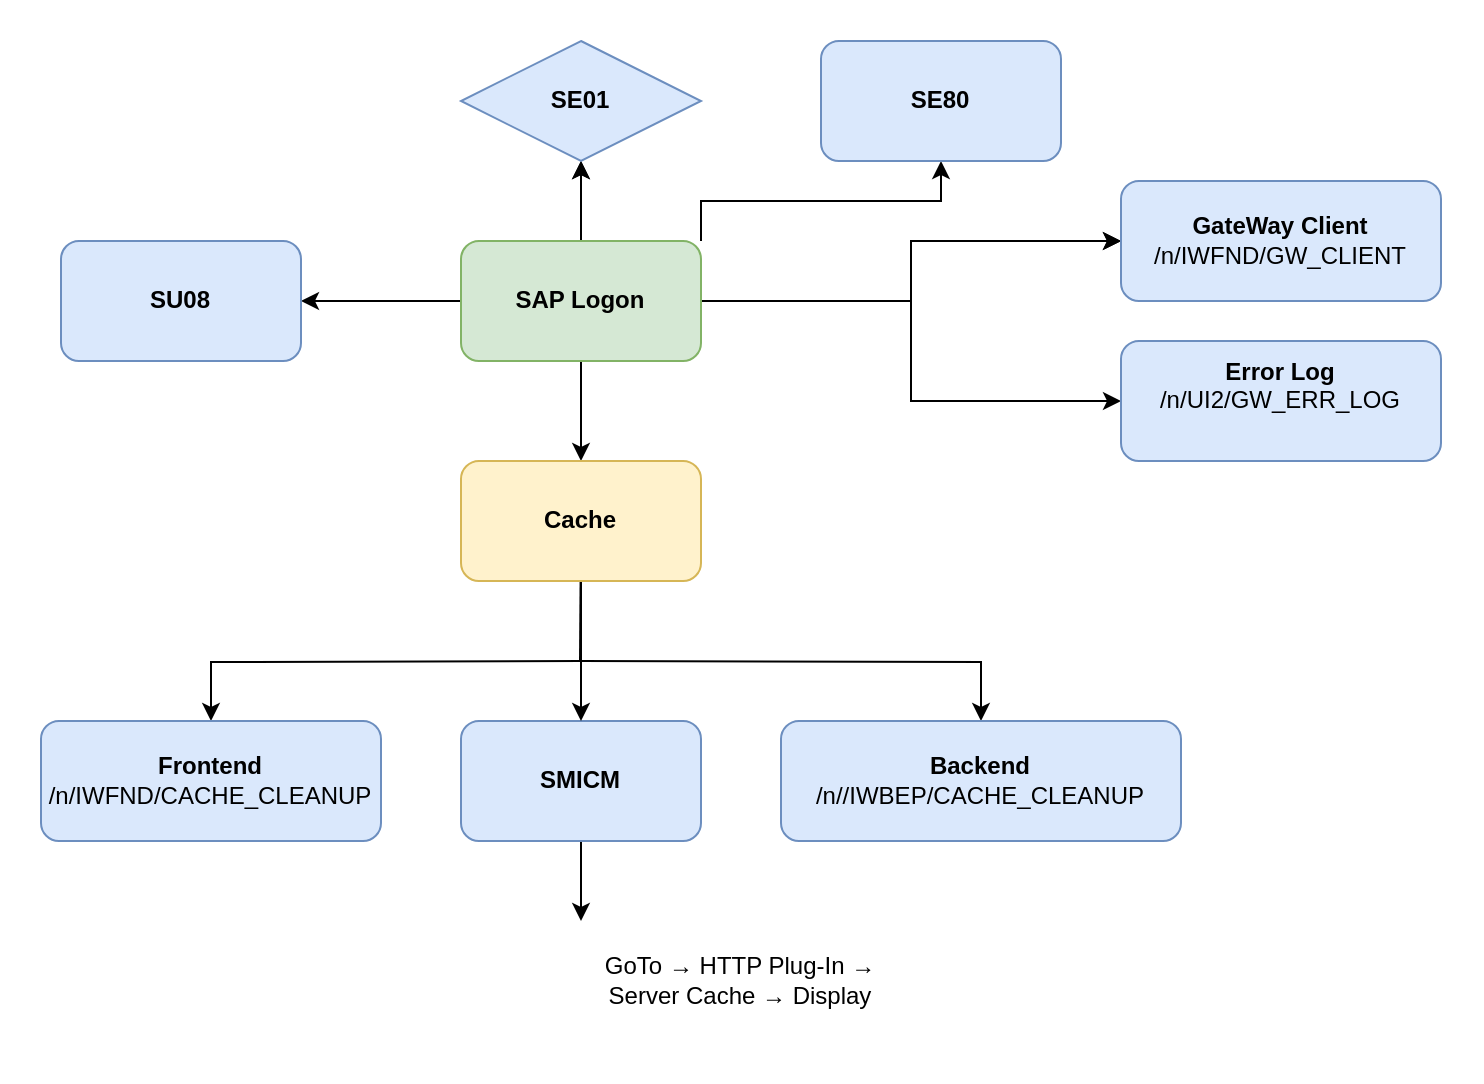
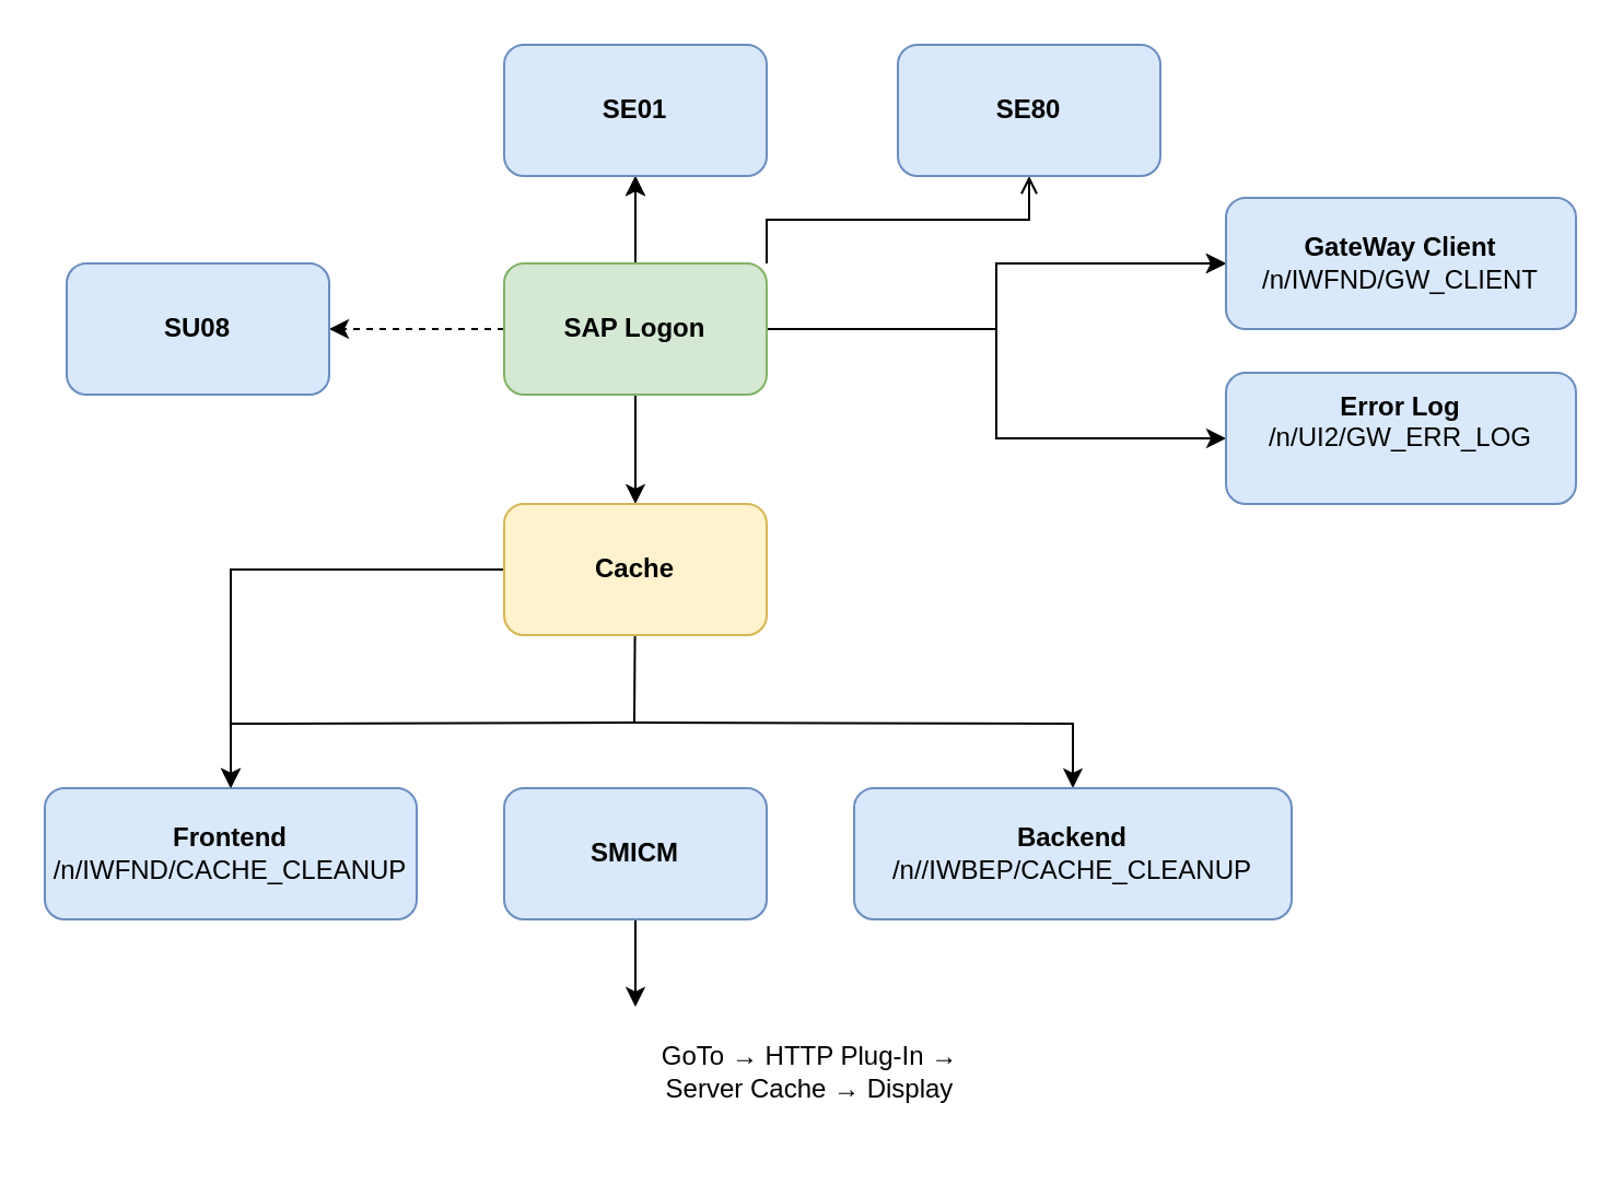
- <mxCell id="23" value="SE01" style="rhombus;whiteSpace=wrap;html=1;fillColor=#dae8fc;strokeColor=#6c8ebf;fontStyle=1;" vertex="1" parent="1"><mxGeometry x="230" y="20" width="120" height="60" as="geometry" /></mxCell>
+ <mxCell id="23" value="SE01" style="rounded=1;whiteSpace=wrap;html=1;fillColor=#dae8fc;strokeColor=#6c8ebf;fontStyle=1" vertex="1" parent="1"><mxGeometry x="230" y="20" width="120" height="60" as="geometry" /></mxCell>
- <mxCell id="8" value="" style="edgeStyle=orthogonalEdgeStyle;rounded=0;orthogonalLoop=1;jettySize=auto;html=1;exitX=1;exitY=0;exitDx=0;exitDy=0;" edge="1" parent="1" source="12" target="24"><mxGeometry relative="1" as="geometry" /></mxCell>
+ <mxCell id="8" value="" style="edgeStyle=orthogonalEdgeStyle;rounded=0;orthogonalLoop=1;jettySize=auto;html=1;exitX=1;exitY=0;exitDx=0;exitDy=0;endArrow=open;" edge="1" parent="1" source="12" target="24"><mxGeometry relative="1" as="geometry" /></mxCell>
- <mxCell id="5" value="" style="edgeStyle=orthogonalEdgeStyle;rounded=0;orthogonalLoop=1;jettySize=auto;html=1;" edge="1" parent="1" source="12" target="22"><mxGeometry relative="1" as="geometry" /></mxCell>
+ <mxCell id="5" value="" style="edgeStyle=orthogonalEdgeStyle;rounded=0;orthogonalLoop=1;jettySize=auto;html=1;dashed=1;" edge="1" parent="1" source="12" target="22"><mxGeometry relative="1" as="geometry" /></mxCell>
- <mxCell id="20" style="edgeStyle=orthogonalEdgeStyle;rounded=0;orthogonalLoop=1;jettySize=auto;html=1;entryX=0.5;entryY=0;entryDx=0;entryDy=0;" edge="1" parent="1" source="21" target="14"><mxGeometry relative="1" as="geometry" /></mxCell>
+ <mxCell id="20" style="edgeStyle=orthogonalEdgeStyle;rounded=0;orthogonalLoop=1;jettySize=auto;html=1;" edge="1" parent="1" source="21" target="16"><mxGeometry relative="1" as="geometry" /></mxCell>
